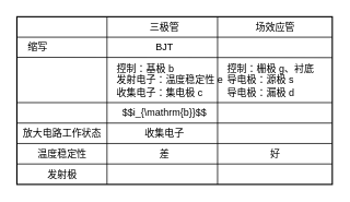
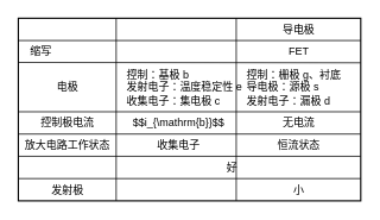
- <mxCell id="3" value="三极管" style="text;html=1;align=center;verticalAlign=middle;resizable=1;points=[];autosize=1;strokeColor=none;fillColor=none;connectable=1;allowArrows=0;movable=1;rotatable=1;deletable=1;editable=1;" vertex="1" parent="1"><mxGeometry x="175" y="20" width="50" height="25" as="geometry" /></mxCell>
- <mxCell id="4" value="场效应管" style="text;html=1;align=center;verticalAlign=middle;resizable=1;points=[];autosize=1;strokeColor=none;fillColor=none;connectable=1;allowArrows=0;movable=1;rotatable=1;deletable=1;editable=1;" vertex="1" parent="1"><mxGeometry x="305" y="20" width="60" height="25" as="geometry" /></mxCell>
+ <mxCell id="4" value="导电极" style="text;html=1;align=center;verticalAlign=middle;resizable=1;points=[];autosize=1;strokeColor=none;fillColor=none;connectable=1;allowArrows=0;movable=1;rotatable=1;deletable=1;editable=1;" vertex="1" parent="1"><mxGeometry x="305" y="20" width="60" height="25" as="geometry" /></mxCell>
- <mxCell id="5" value="BJT" style="text;html=1;align=center;verticalAlign=middle;resizable=1;points=[];autosize=1;strokeColor=none;fillColor=none;connectable=1;allowArrows=0;movable=1;rotatable=1;deletable=1;editable=1;" vertex="1" parent="1"><mxGeometry x="180" y="45" width="40" height="25" as="geometry" /></mxCell>
+ <mxCell id="6" value="FET" style="text;html=1;align=center;verticalAlign=middle;resizable=1;points=[];autosize=1;strokeColor=none;fillColor=none;connectable=1;allowArrows=0;movable=1;rotatable=1;deletable=1;editable=1;" vertex="1" parent="1"><mxGeometry x="315" y="45" width="40" height="25" as="geometry" /></mxCell>
+ <mxCell id="8" value="电极" style="text;html=1;align=center;verticalAlign=middle;resizable=1;points=[];autosize=1;strokeColor=none;fillColor=none;connectable=1;allowArrows=0;movable=1;rotatable=1;deletable=1;editable=1;" vertex="1" parent="1"><mxGeometry x="55" y="85" width="40" height="25" as="geometry" /></mxCell>
- <mxCell id="10" value="控制：栅极 g、衬底&lt;br&gt;导电极：源极 s&lt;br&gt;导电极：漏极 d" style="text;html=1;align=left;verticalAlign=middle;resizable=1;points=[];autosize=1;strokeColor=none;fillColor=none;connectable=1;allowArrows=0;movable=1;rotatable=1;deletable=1;editable=1;" vertex="1" parent="1"><mxGeometry x="275" y="70" width="120" height="55" as="geometry" /></mxCell>
+ <mxCell id="10" value="控制：栅极 g、衬底&lt;br&gt;导电极：源极 s&lt;br&gt;发射电子：漏极 d" style="text;html=1;align=left;verticalAlign=middle;resizable=1;points=[];autosize=1;strokeColor=none;fillColor=none;connectable=1;allowArrows=0;movable=1;rotatable=1;deletable=1;editable=1;" vertex="1" parent="1"><mxGeometry x="275" y="70" width="120" height="55" as="geometry" /></mxCell>
+ <mxCell id="14" value="控制极电流" style="text;html=1;align=center;verticalAlign=middle;resizable=1;points=[];autosize=1;strokeColor=none;fillColor=none;connectable=1;allowArrows=0;movable=1;rotatable=1;deletable=1;editable=1;" vertex="1" parent="1"><mxGeometry x="35" y="125" width="80" height="25" as="geometry" /></mxCell>
+ <mxCell id="16" value="无电流" style="text;html=1;align=center;verticalAlign=middle;resizable=1;points=[];autosize=1;strokeColor=none;fillColor=none;connectable=1;allowArrows=0;movable=1;rotatable=1;deletable=1;editable=1;" vertex="1" parent="1"><mxGeometry x="310" y="125" width="50" height="25" as="geometry" /></mxCell>
+ <mxCell id="13" value="恒流状态" style="text;html=1;align=center;verticalAlign=middle;resizable=1;points=[];autosize=1;strokeColor=none;fillColor=none;connectable=1;allowArrows=0;movable=1;rotatable=1;deletable=1;editable=1;" vertex="1" parent="1"><mxGeometry x="305" y="150" width="60" height="25" as="geometry" /></mxCell>
- <mxCell id="17" value="温度稳定性" style="text;html=1;align=center;verticalAlign=middle;resizable=1;points=[];autosize=1;strokeColor=none;fillColor=none;connectable=1;allowArrows=0;movable=1;rotatable=1;deletable=1;editable=1;" vertex="1" parent="1"><mxGeometry x="35" y="175" width="80" height="25" as="geometry" /></mxCell>
- <mxCell id="18" value="差" style="text;html=1;align=center;verticalAlign=middle;resizable=1;points=[];autosize=1;strokeColor=none;fillColor=none;connectable=1;allowArrows=0;movable=1;rotatable=1;deletable=1;editable=1;" vertex="1" parent="1"><mxGeometry x="185" y="175" width="30" height="25" as="geometry" /></mxCell>
- <mxCell id="19" value="好" style="text;html=1;align=center;verticalAlign=middle;resizable=1;points=[];autosize=1;strokeColor=none;fillColor=none;connectable=1;allowArrows=0;movable=1;rotatable=1;deletable=1;editable=1;" vertex="1" parent="1"><mxGeometry x="320" y="175" width="30" height="25" as="geometry" /></mxCell>
+ <mxCell id="19" value="好" style="text;html=1;align=center;verticalAlign=middle;resizable=1;points=[];autosize=1;strokeColor=none;fillColor=none;connectable=1;allowArrows=0;movable=1;rotatable=1;deletable=1;editable=1;" vertex="1" parent="1"><mxGeometry x="245" y="175" width="30" height="25" as="geometry" /></mxCell>
+ <mxCell id="21" value="小" style="text;html=1;align=center;verticalAlign=middle;resizable=1;points=[];autosize=1;strokeColor=none;fillColor=none;connectable=1;allowArrows=0;movable=1;rotatable=1;deletable=1;editable=1;" vertex="1" parent="1"><mxGeometry x="320" y="200" width="30" height="25" as="geometry" /></mxCell>
